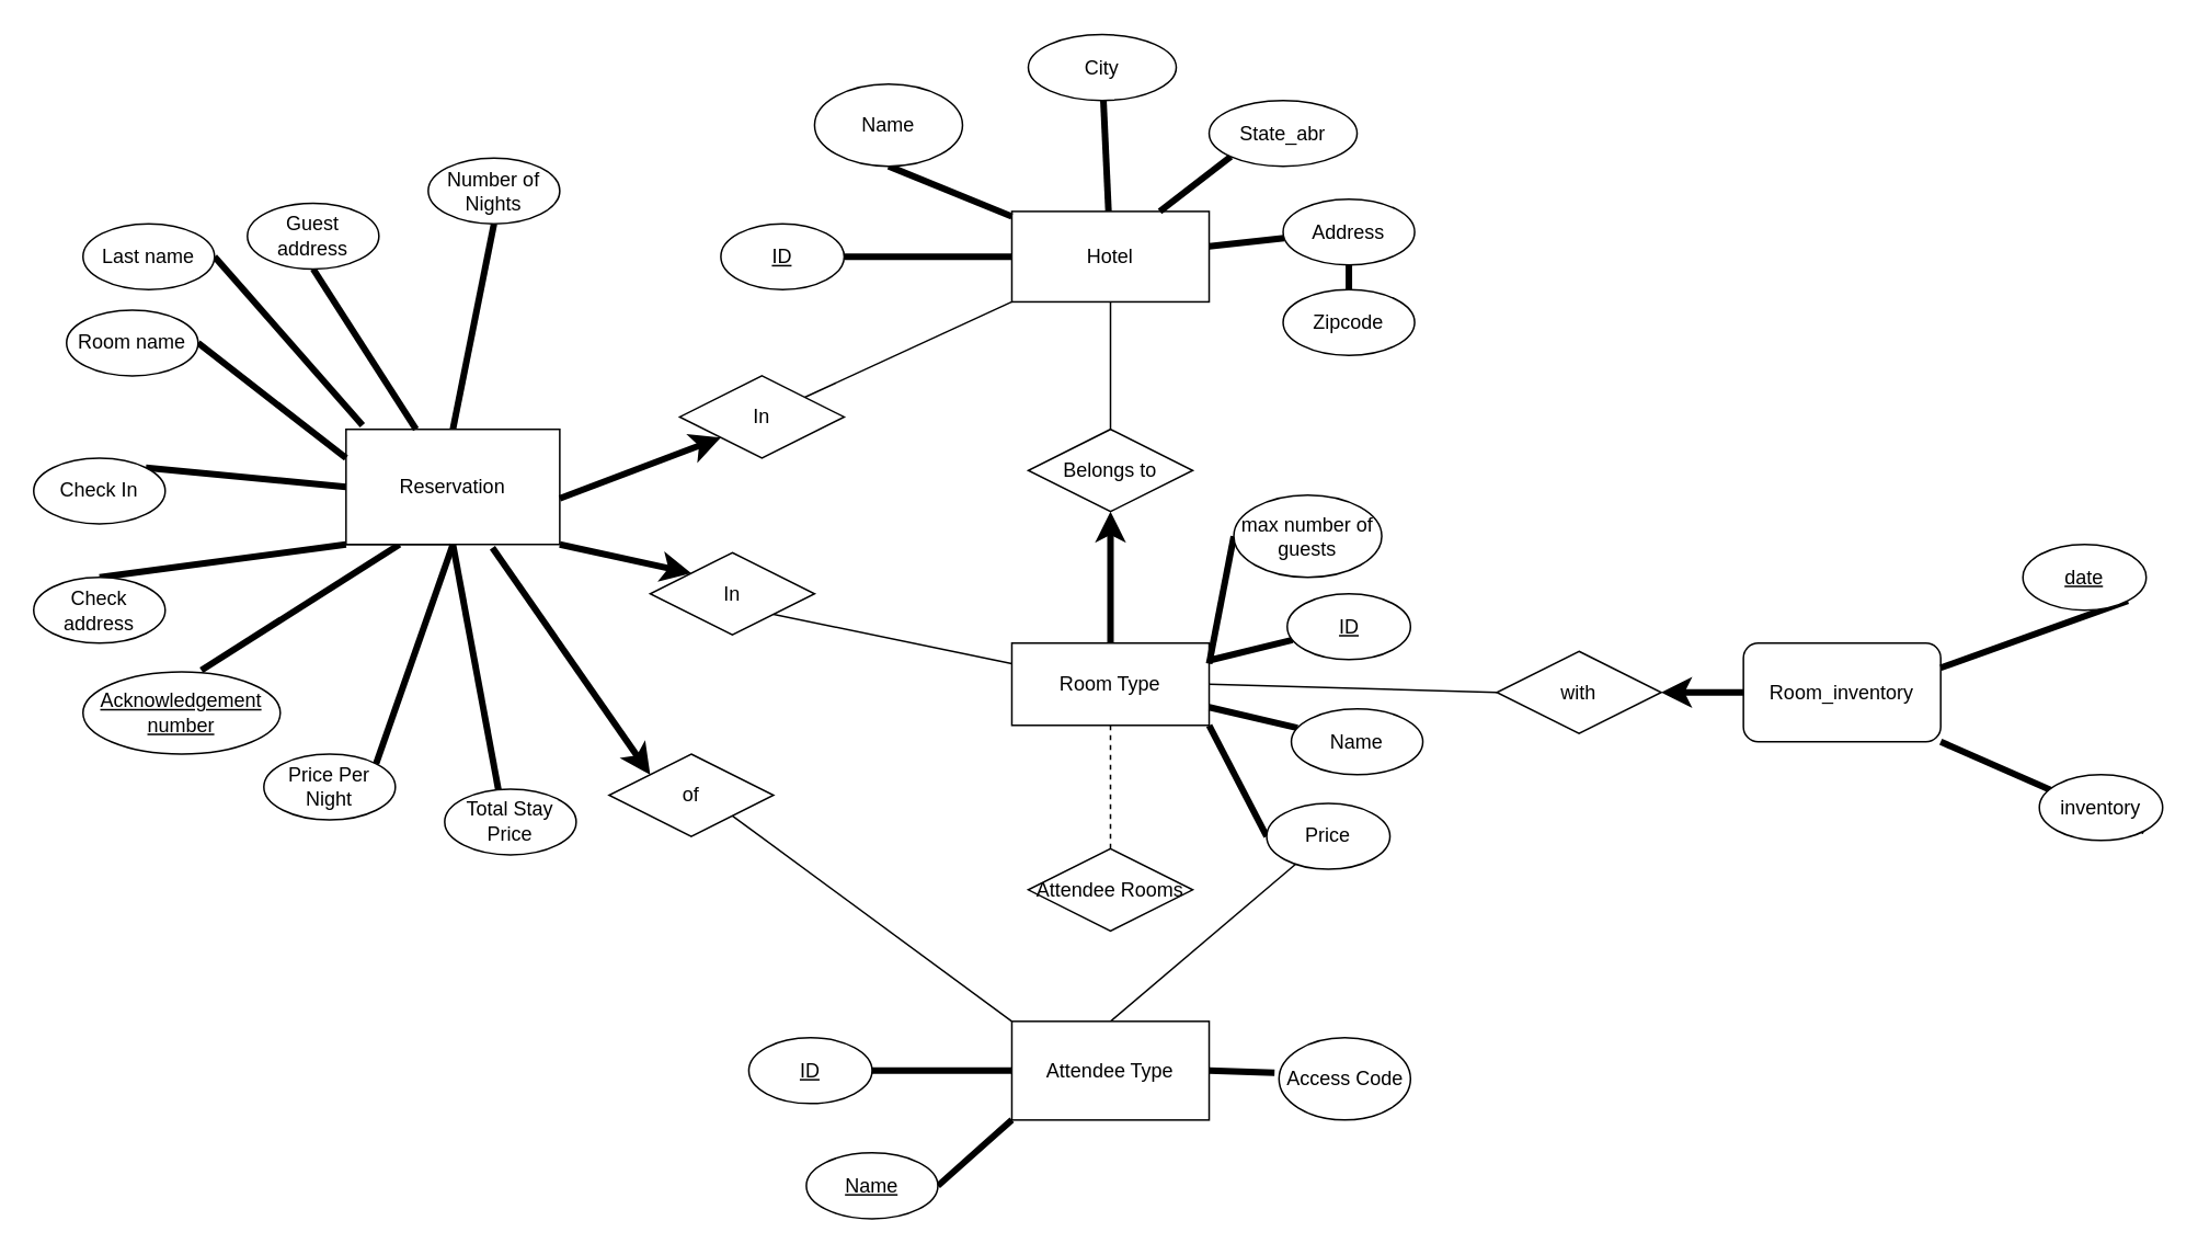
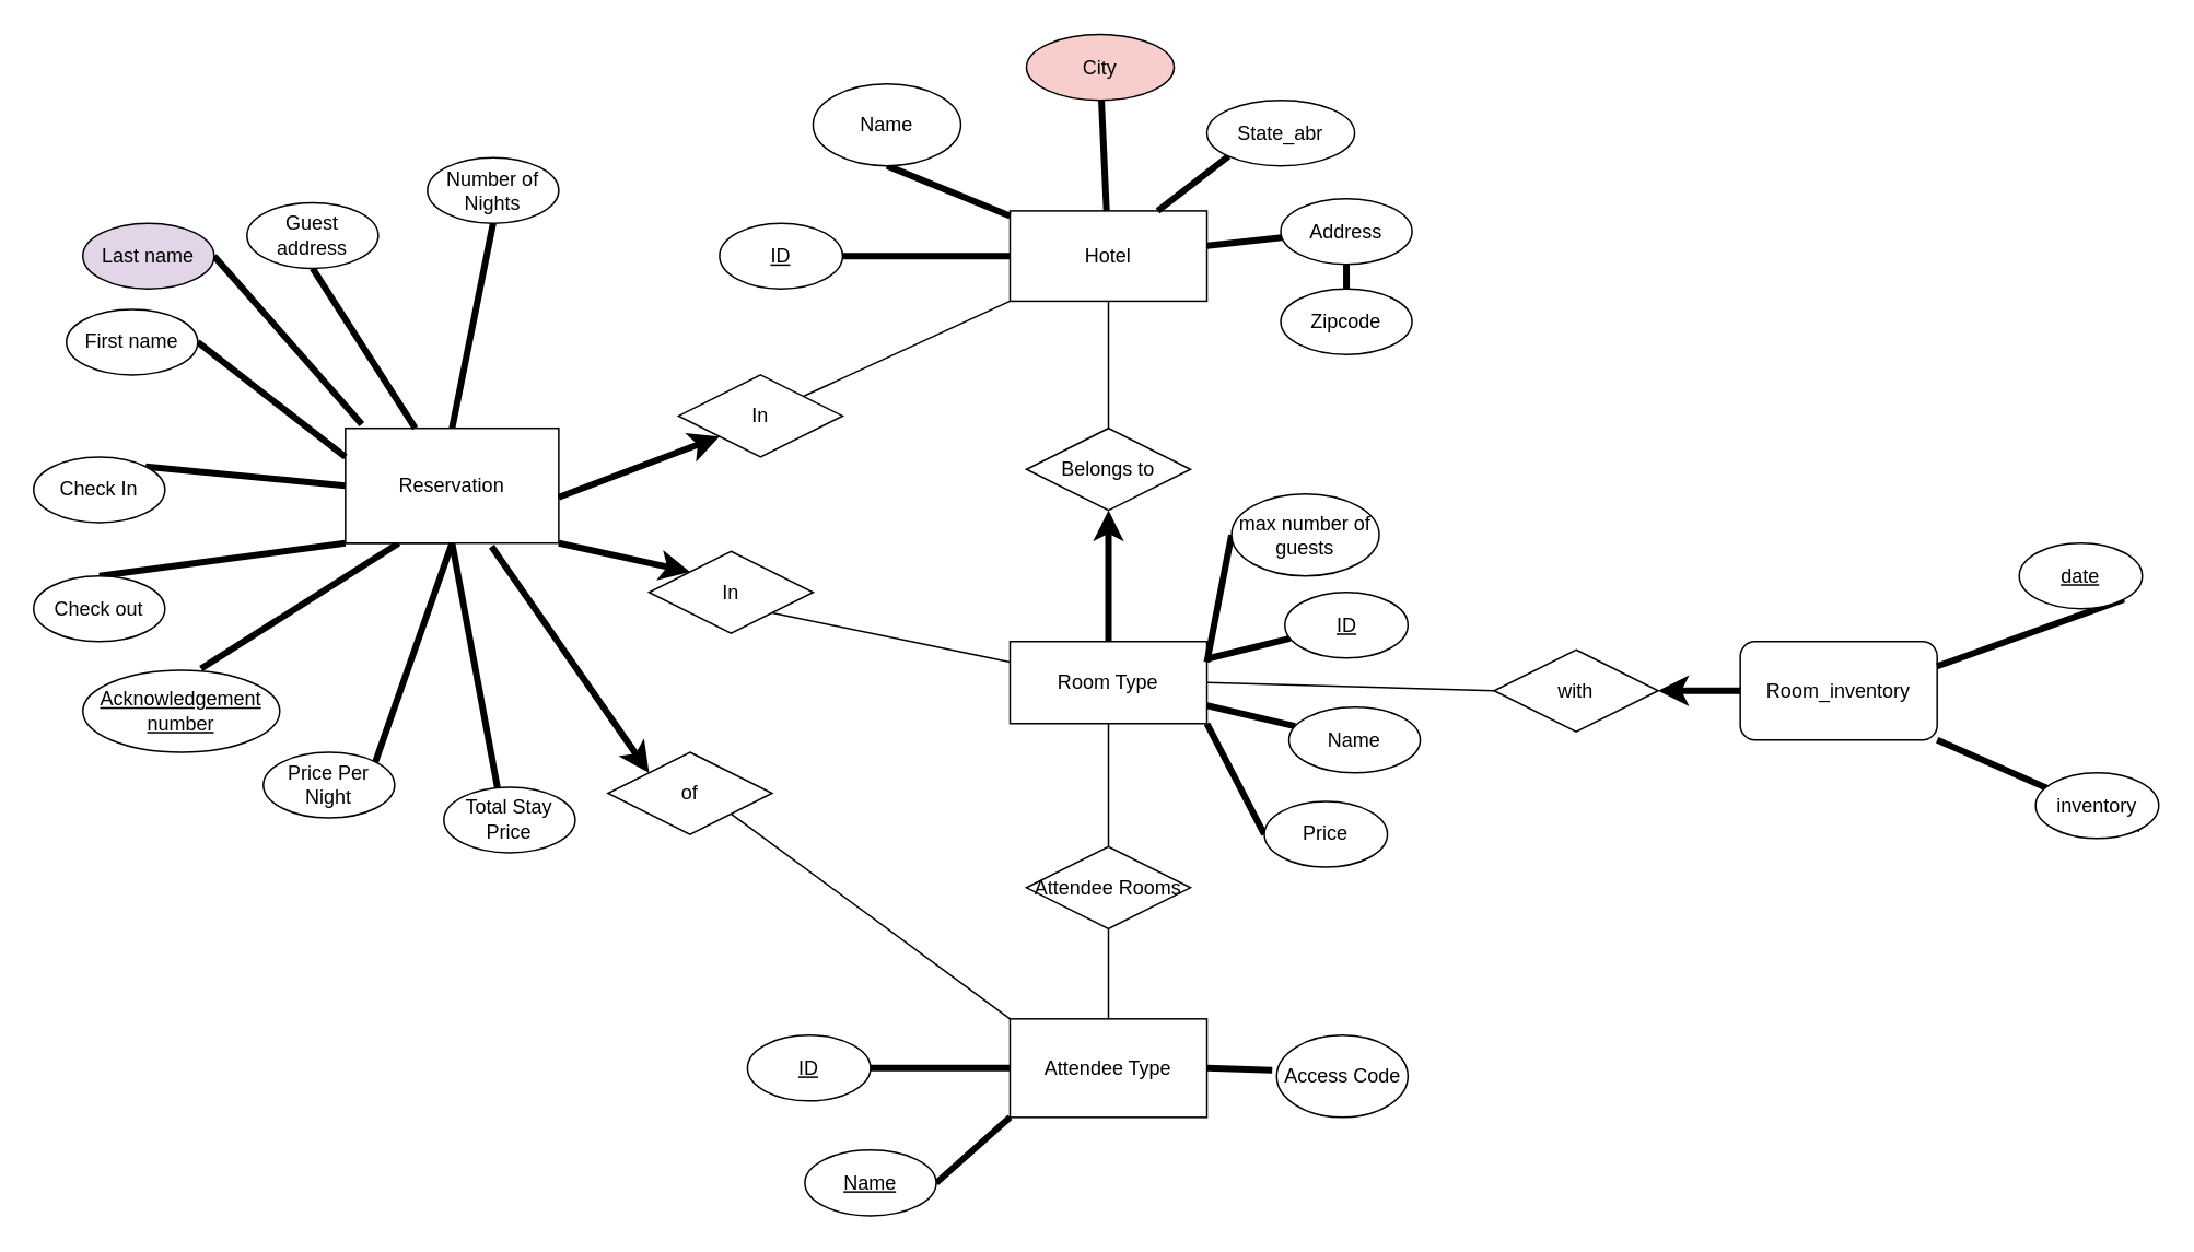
- <mxCell id="13" value="City" style="ellipse;whiteSpace=wrap;html=1;" parent="1" vertex="1"><mxGeometry x="625" y="20.5" width="90" height="40" as="geometry" /></mxCell>
+ <mxCell id="13" value="City" style="ellipse;whiteSpace=wrap;html=1;fillColor=#f8cecc;" parent="1" vertex="1"><mxGeometry x="625" y="20.5" width="90" height="40" as="geometry" /></mxCell>
- <mxCell id="68" value="Last name" style="ellipse;whiteSpace=wrap;html=1;" parent="1" vertex="1"><mxGeometry x="50" y="135.5" width="80" height="40" as="geometry" /></mxCell>
+ <mxCell id="68" value="Last name" style="ellipse;whiteSpace=wrap;html=1;fillColor=#e1d5e7;" parent="1" vertex="1"><mxGeometry x="50" y="135.5" width="80" height="40" as="geometry" /></mxCell>
- <mxCell id="17" value="Room name" style="ellipse;whiteSpace=wrap;html=1;" parent="1" vertex="1"><mxGeometry x="40" y="188" width="80" height="40" as="geometry" /></mxCell>
+ <mxCell id="17" value="First name" style="ellipse;whiteSpace=wrap;html=1;" parent="1" vertex="1"><mxGeometry x="40" y="188" width="80" height="40" as="geometry" /></mxCell>
- <mxCell id="28" value="Check address" style="ellipse;whiteSpace=wrap;html=1;" parent="1" vertex="1"><mxGeometry y="350.5" width="80" height="40" as="geometry" x="20" /></mxCell>
+ <mxCell id="28" value="Check out" style="ellipse;whiteSpace=wrap;html=1;" parent="1" vertex="1"><mxGeometry y="350.5" width="80" height="40" as="geometry" x="20" /></mxCell>
- <mxCell id="33" style="edgeStyle=none;rounded=0;orthogonalLoop=1;jettySize=auto;html=1;exitX=0.5;exitY=0;exitDx=0;exitDy=0;entryX=0.5;entryY=1;entryDx=0;entryDy=0;endArrow=none;endFill=0;strokeWidth=1;dashed=1;" parent="1" source="34" target="9" edge="1"><mxGeometry relative="1" as="geometry" /></mxCell>
+ <mxCell id="33" style="edgeStyle=none;rounded=0;orthogonalLoop=1;jettySize=auto;html=1;exitX=0.5;exitY=0;exitDx=0;exitDy=0;entryX=0.5;entryY=1;entryDx=0;entryDy=0;endArrow=none;endFill=0;strokeWidth=1;" parent="1" source="34" target="9" edge="1"><mxGeometry relative="1" as="geometry" /></mxCell>
- <mxCell id="20" style="edgeStyle=none;rounded=0;orthogonalLoop=1;jettySize=auto;html=1;exitX=0.5;exitY=0;exitDx=0;exitDy=0;endArrow=none;endFill=0;strokeWidth=1;" parent="1" source="22" target="49" edge="1"><mxGeometry relative="1" as="geometry" /></mxCell>
+ <mxCell id="20" style="edgeStyle=none;rounded=0;orthogonalLoop=1;jettySize=auto;html=1;exitX=0.5;exitY=0;exitDx=0;exitDy=0;entryX=0.5;entryY=1;entryDx=0;entryDy=0;endArrow=none;endFill=0;strokeWidth=1;" parent="1" source="22" target="34" edge="1"><mxGeometry relative="1" as="geometry" /></mxCell>
